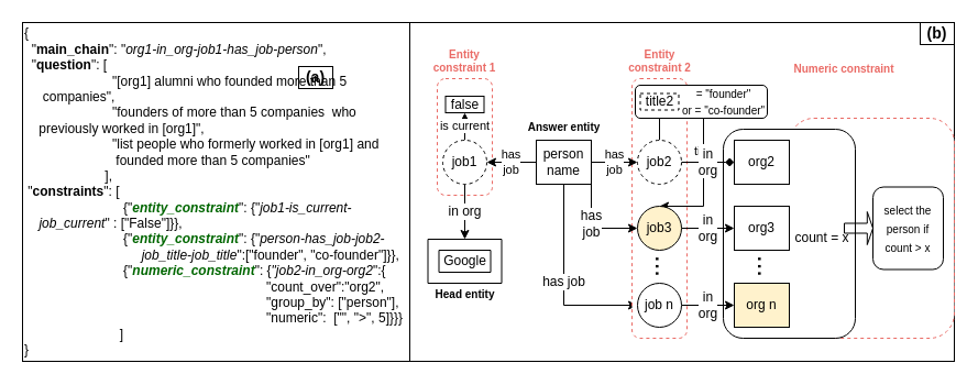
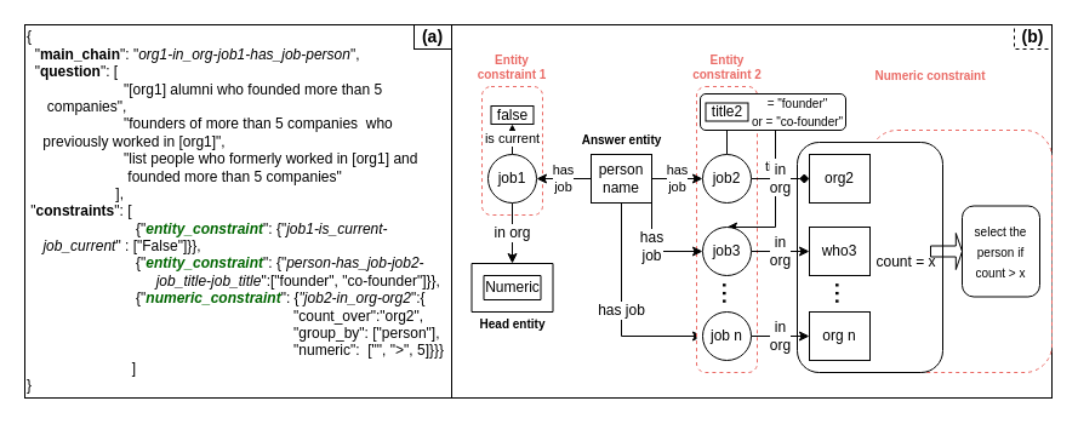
- <mxCell id="43" value="&lt;font style=&quot;font-size: 14px;&quot;&gt;&lt;b&gt;(b)&lt;/b&gt;&lt;/font&gt;" style="rounded=0;whiteSpace=wrap;html=1;fontFamily=Helvetica;fontSize=10;fontColor=#000000;fillColor=none;" vertex="1" parent="1"><mxGeometry x="836" y="20" width="31" height="20" as="geometry" /></mxCell>
+ <mxCell id="43" value="&lt;font style=&quot;font-size: 14px;&quot;&gt;&lt;b&gt;(b)&lt;/b&gt;&lt;/font&gt;" style="rounded=0;whiteSpace=wrap;html=1;fontFamily=Helvetica;fontSize=10;fontColor=#000000;fillColor=none;dashed=1;" vertex="1" parent="1"><mxGeometry x="836" y="20" width="31" height="20" as="geometry" /></mxCell>
- <mxCell id="42" value="&lt;font style=&quot;font-size: 14px;&quot;&gt;&lt;b&gt;(a)&lt;/b&gt;&lt;/font&gt;" style="rounded=0;whiteSpace=wrap;html=1;fontFamily=Helvetica;fontSize=10;fontColor=#000000;fillColor=none;" vertex="1" parent="1"><mxGeometry x="271" y="60" width="31" height="20" as="geometry" /></mxCell>
+ <mxCell id="42" value="&lt;font style=&quot;font-size: 14px;&quot;&gt;&lt;b&gt;(a)&lt;/b&gt;&lt;/font&gt;" style="rounded=0;whiteSpace=wrap;html=1;fontFamily=Helvetica;fontSize=10;fontColor=#000000;fillColor=none;" vertex="1" parent="1"><mxGeometry x="341" y="20" width="31" height="20" as="geometry" /></mxCell>
- <mxCell id="24" value="title2" style="rounded=0;whiteSpace=wrap;html=1;fontFamily=Helvetica;dashed=1;" parent="1" vertex="1"><mxGeometry x="581.5" y="84.5" width="35" height="15" as="geometry" /></mxCell>
+ <mxCell id="24" value="title2" style="rounded=0;whiteSpace=wrap;html=1;fontFamily=Helvetica;" parent="1" vertex="1"><mxGeometry x="581.5" y="84.5" width="35" height="15" as="geometry" /></mxCell>
- <mxCell id="14" value="&lt;font face=&quot;Helvetica&quot;&gt;job1&lt;/font&gt;" style="ellipse;whiteSpace=wrap;html=1;fontFamily=Times New Roman;dashed=1;" parent="1" vertex="1"><mxGeometry x="402" y="127" width="40" height="40" as="geometry" /></mxCell>
+ <mxCell id="14" value="&lt;font face=&quot;Helvetica&quot;&gt;job1&lt;/font&gt;" style="ellipse;whiteSpace=wrap;html=1;fontFamily=Times New Roman;" parent="1" vertex="1"><mxGeometry x="402" y="127" width="40" height="40" as="geometry" /></mxCell>
- <mxCell id="23" value="&lt;font face=&quot;Helvetica&quot;&gt;job2&lt;/font&gt;" style="ellipse;whiteSpace=wrap;html=1;fontFamily=Times New Roman;dashed=1;" parent="1" vertex="1"><mxGeometry x="579" y="127" width="40" height="40" as="geometry" /></mxCell>
+ <mxCell id="23" value="&lt;font face=&quot;Helvetica&quot;&gt;job2&lt;/font&gt;" style="ellipse;whiteSpace=wrap;html=1;fontFamily=Times New Roman;" parent="1" vertex="1"><mxGeometry x="579" y="127" width="40" height="40" as="geometry" /></mxCell>
- <mxCell id="30" value="&lt;font face=&quot;Helvetica&quot;&gt;job3&lt;/font&gt;" style="ellipse;whiteSpace=wrap;html=1;fontFamily=Times New Roman;fillColor=#fff2cc;" parent="1" vertex="1"><mxGeometry x="579" y="187" width="40" height="40" as="geometry" /></mxCell>
+ <mxCell id="30" value="&lt;font face=&quot;Helvetica&quot;&gt;job3&lt;/font&gt;" style="ellipse;whiteSpace=wrap;html=1;fontFamily=Times New Roman;" parent="1" vertex="1"><mxGeometry x="579" y="187" width="40" height="40" as="geometry" /></mxCell>
- <mxCell id="31" value="org3" style="rounded=0;whiteSpace=wrap;html=1;fontFamily=Helvetica;" parent="1" vertex="1"><mxGeometry x="667" y="187" width="50" height="40" as="geometry" /></mxCell>
+ <mxCell id="31" value="who3" style="rounded=0;whiteSpace=wrap;html=1;fontFamily=Helvetica;" parent="1" vertex="1"><mxGeometry x="667" y="187" width="50" height="40" as="geometry" /></mxCell>
- <mxCell id="10" value="Google" style="text;html=1;align=center;verticalAlign=middle;resizable=0;points=[];autosize=1;strokeColor=none;fillColor=none;" parent="1" vertex="1"><mxGeometry x="392" y="222" width="60" height="30" as="geometry" /></mxCell>
+ <mxCell id="10" value="Numeric" style="text;html=1;align=center;verticalAlign=middle;resizable=0;points=[];autosize=1;strokeColor=none;fillColor=none;" parent="1" vertex="1"><mxGeometry x="392" y="222" width="60" height="30" as="geometry" /></mxCell>
- <mxCell id="34" value="org n" style="rounded=0;whiteSpace=wrap;html=1;fontFamily=Helvetica;fillColor=#fff2cc;" parent="1" vertex="1"><mxGeometry x="667" y="257" width="50" height="40" as="geometry" /></mxCell>
+ <mxCell id="34" value="org n" style="rounded=0;whiteSpace=wrap;html=1;fontFamily=Helvetica;" parent="1" vertex="1"><mxGeometry x="667" y="257" width="50" height="40" as="geometry" /></mxCell>
